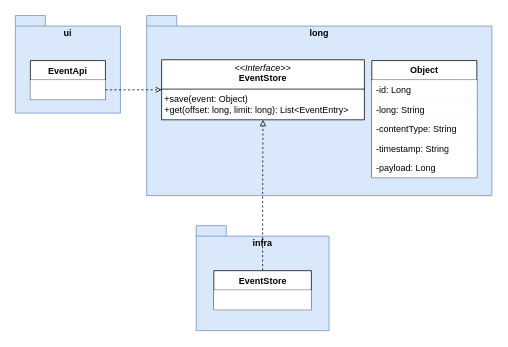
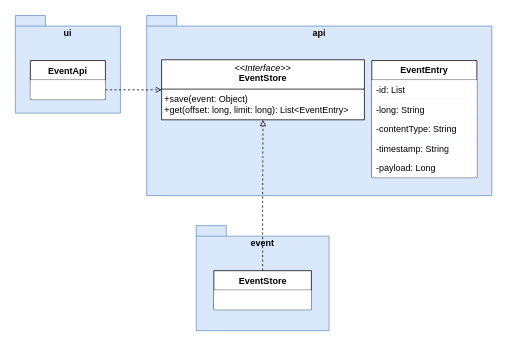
- <mxCell id="3" value="long" style="shape=folder;fontStyle=1;spacingTop=10;tabWidth=40;tabHeight=14;tabPosition=left;html=1;whiteSpace=wrap;verticalAlign=top;fillColor=#dae8fc;strokeColor=#6c8ebf;" vertex="1" parent="1"><mxGeometry x="195" y="20" width="460" height="240" as="geometry" /></mxCell>
+ <mxCell id="3" value="api" style="shape=folder;fontStyle=1;spacingTop=10;tabWidth=40;tabHeight=14;tabPosition=left;html=1;whiteSpace=wrap;verticalAlign=top;fillColor=#dae8fc;strokeColor=#6c8ebf;" vertex="1" parent="1"><mxGeometry x="195" y="20" width="460" height="240" as="geometry" /></mxCell>
- <mxCell id="7" value="&lt;b&gt;Object&lt;/b&gt;" style="swimlane;fontStyle=0;childLayout=stackLayout;horizontal=1;startSize=26;fillColor=default;horizontalStack=0;resizeParent=1;resizeParentMax=0;resizeLast=0;collapsible=1;marginBottom=0;whiteSpace=wrap;html=1;" vertex="1" parent="1"><mxGeometry x="495" y="80" width="140" height="156" as="geometry" /></mxCell>
+ <mxCell id="7" value="&lt;b&gt;EventEntry&lt;/b&gt;" style="swimlane;fontStyle=0;childLayout=stackLayout;horizontal=1;startSize=26;fillColor=default;horizontalStack=0;resizeParent=1;resizeParentMax=0;resizeLast=0;collapsible=1;marginBottom=0;whiteSpace=wrap;html=1;" vertex="1" parent="1"><mxGeometry x="495" y="80" width="140" height="156" as="geometry" /></mxCell>
- <mxCell id="8" value="-id: Long" style="text;strokeColor=none;fillColor=default;align=left;verticalAlign=top;spacingLeft=4;spacingRight=4;overflow=hidden;rotatable=0;points=[[0,0.5],[1,0.5]];portConstraint=eastwest;whiteSpace=wrap;html=1;" vertex="1" parent="7"><mxGeometry y="26" width="140" height="26" as="geometry" /></mxCell>
+ <mxCell id="8" value="-id: List" style="text;strokeColor=none;fillColor=default;align=left;verticalAlign=top;spacingLeft=4;spacingRight=4;overflow=hidden;rotatable=0;points=[[0,0.5],[1,0.5]];portConstraint=eastwest;whiteSpace=wrap;html=1;" vertex="1" parent="7"><mxGeometry y="26" width="140" height="26" as="geometry" /></mxCell>
- <mxCell id="4" value="infra" style="shape=folder;fontStyle=1;spacingTop=10;tabWidth=40;tabHeight=14;tabPosition=left;html=1;whiteSpace=wrap;verticalAlign=top;fillColor=#dae8fc;strokeColor=#6c8ebf;" vertex="1" parent="1"><mxGeometry x="261" y="300" width="177" height="140" as="geometry" /></mxCell>
+ <mxCell id="4" value="event" style="shape=folder;fontStyle=1;spacingTop=10;tabWidth=40;tabHeight=14;tabPosition=left;html=1;whiteSpace=wrap;verticalAlign=top;fillColor=#dae8fc;strokeColor=#6c8ebf;" vertex="1" parent="1"><mxGeometry x="261" y="300" width="177" height="140" as="geometry" /></mxCell>
